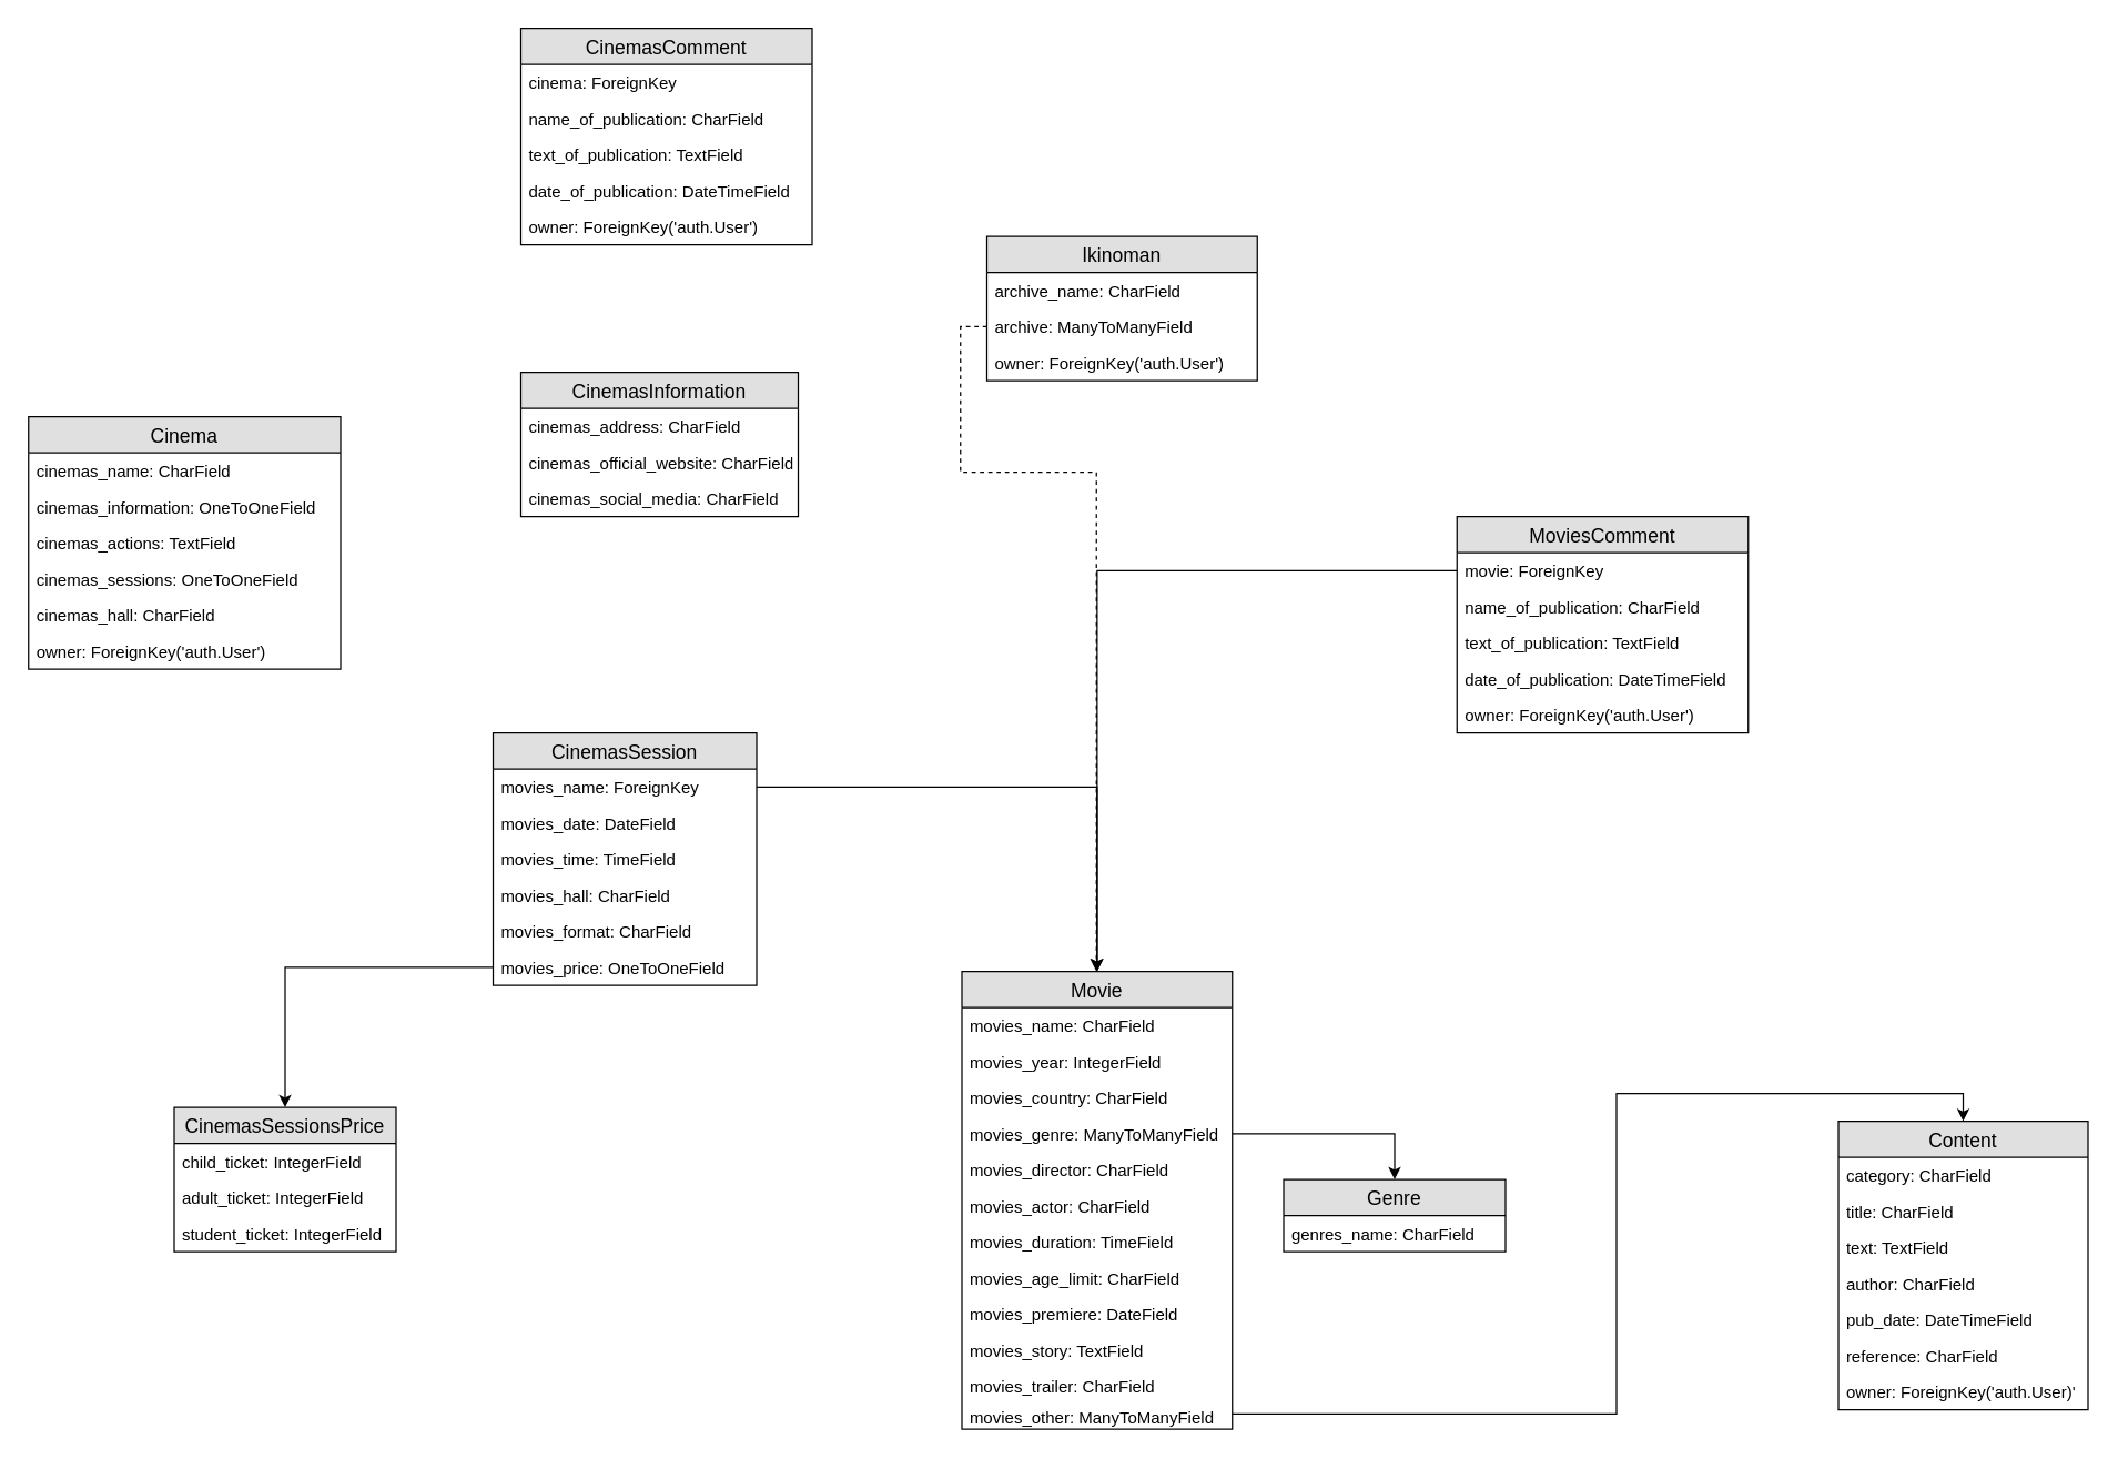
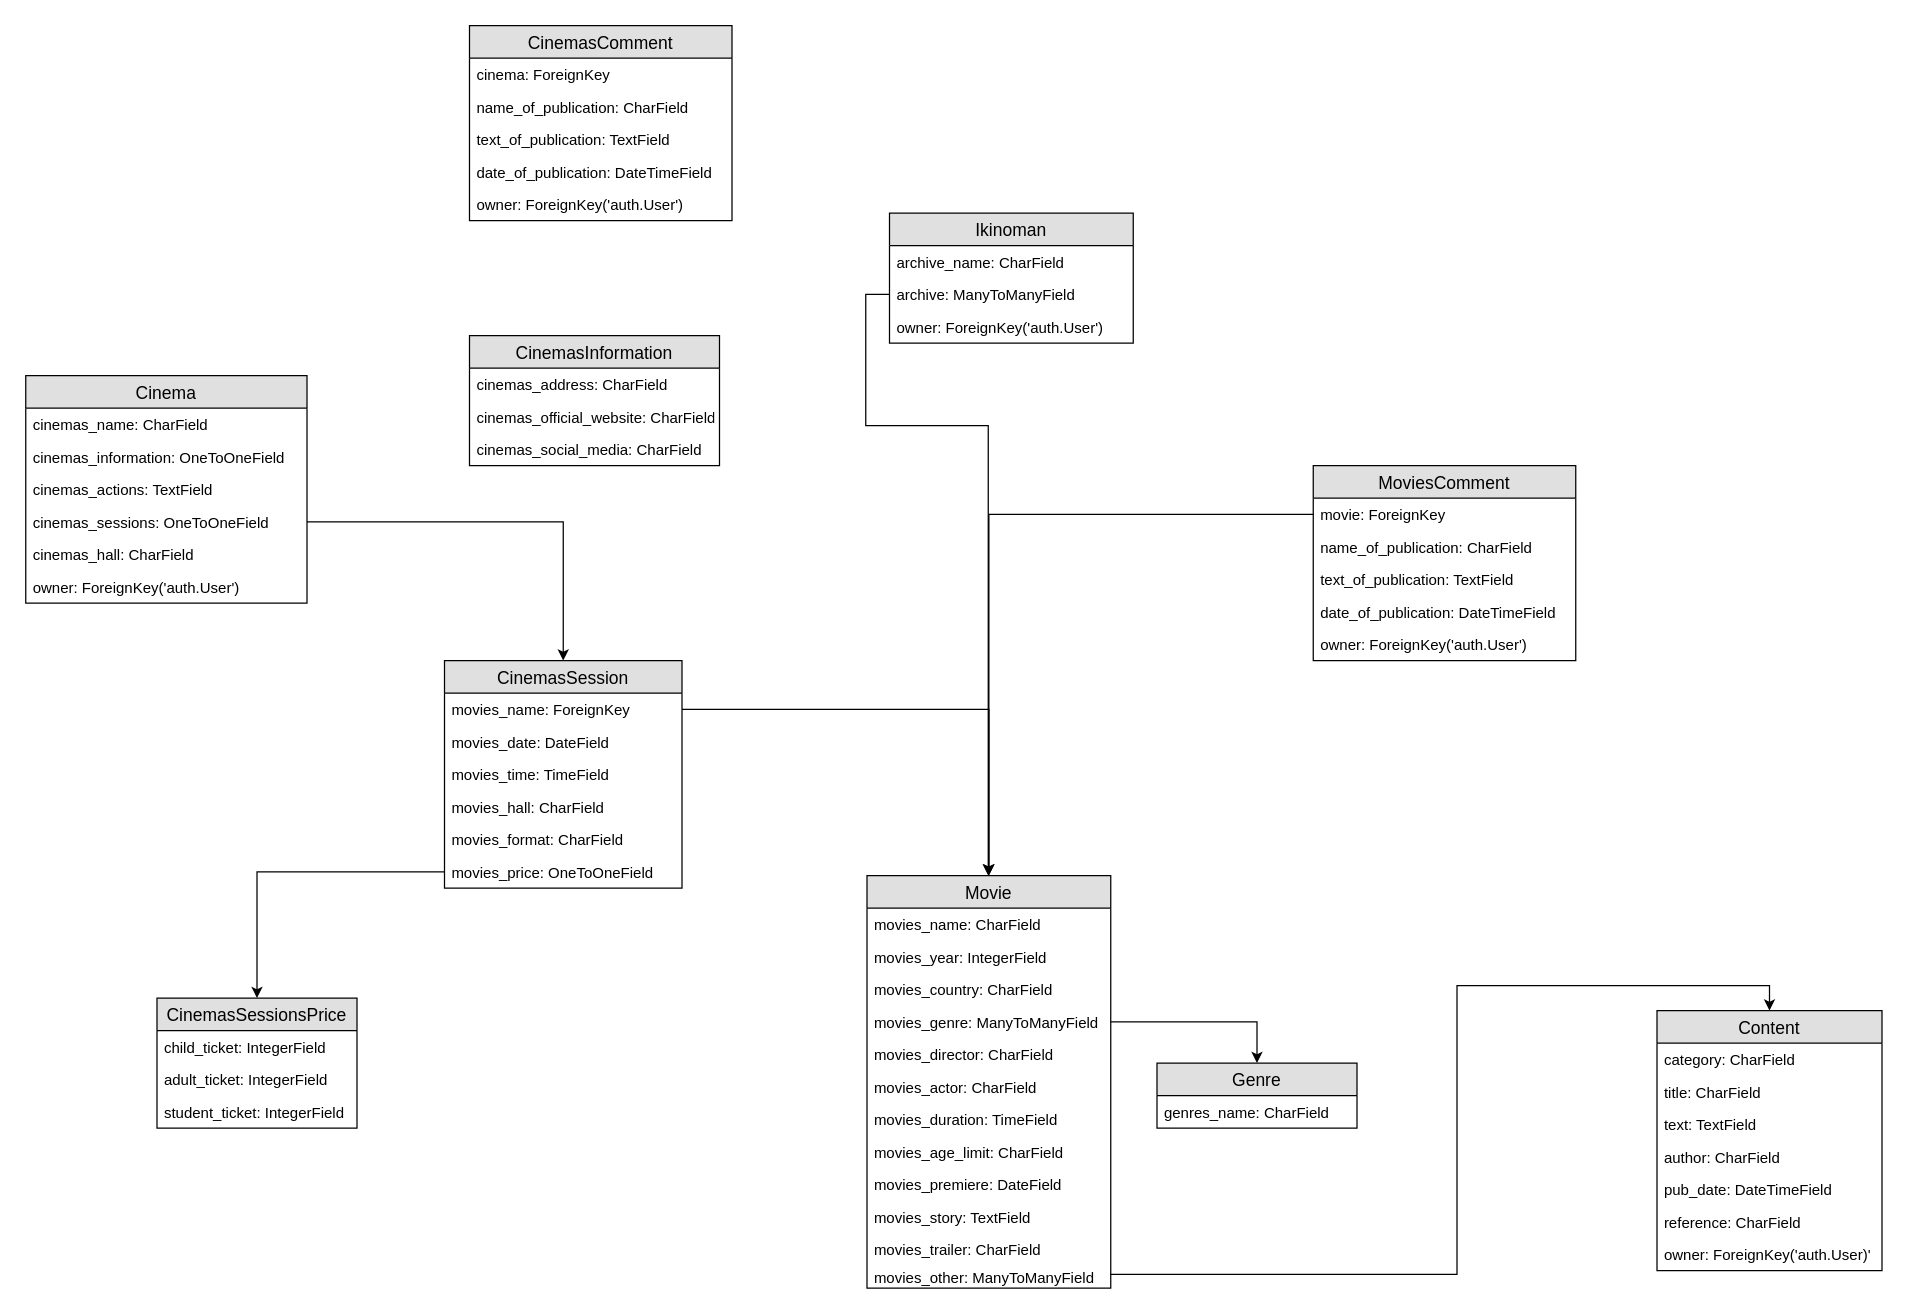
- <mxCell id="63" style="edgeStyle=orthogonalEdgeStyle;rounded=0;orthogonalLoop=1;jettySize=auto;html=1;dashed=1;" parent="1" source="49" target="2" edge="1"><mxGeometry relative="1" as="geometry"><Array as="points"><mxPoint x="692" y="235" /><mxPoint x="692" y="340" /><mxPoint x="790" y="340" /></Array></mxGeometry></mxCell>
+ <mxCell id="63" style="edgeStyle=orthogonalEdgeStyle;rounded=0;orthogonalLoop=1;jettySize=auto;html=1;" parent="1" source="49" target="2" edge="1"><mxGeometry relative="1" as="geometry"><Array as="points"><mxPoint x="692" y="235" /><mxPoint x="692" y="340" /><mxPoint x="790" y="340" /></Array></mxGeometry></mxCell>
+ <mxCell id="69" style="edgeStyle=orthogonalEdgeStyle;rounded=0;orthogonalLoop=1;jettySize=auto;html=1;entryX=0.5;entryY=0;entryDx=0;entryDy=0;" parent="1" source="44" target="29" edge="1"><mxGeometry relative="1" as="geometry" /></mxCell>
